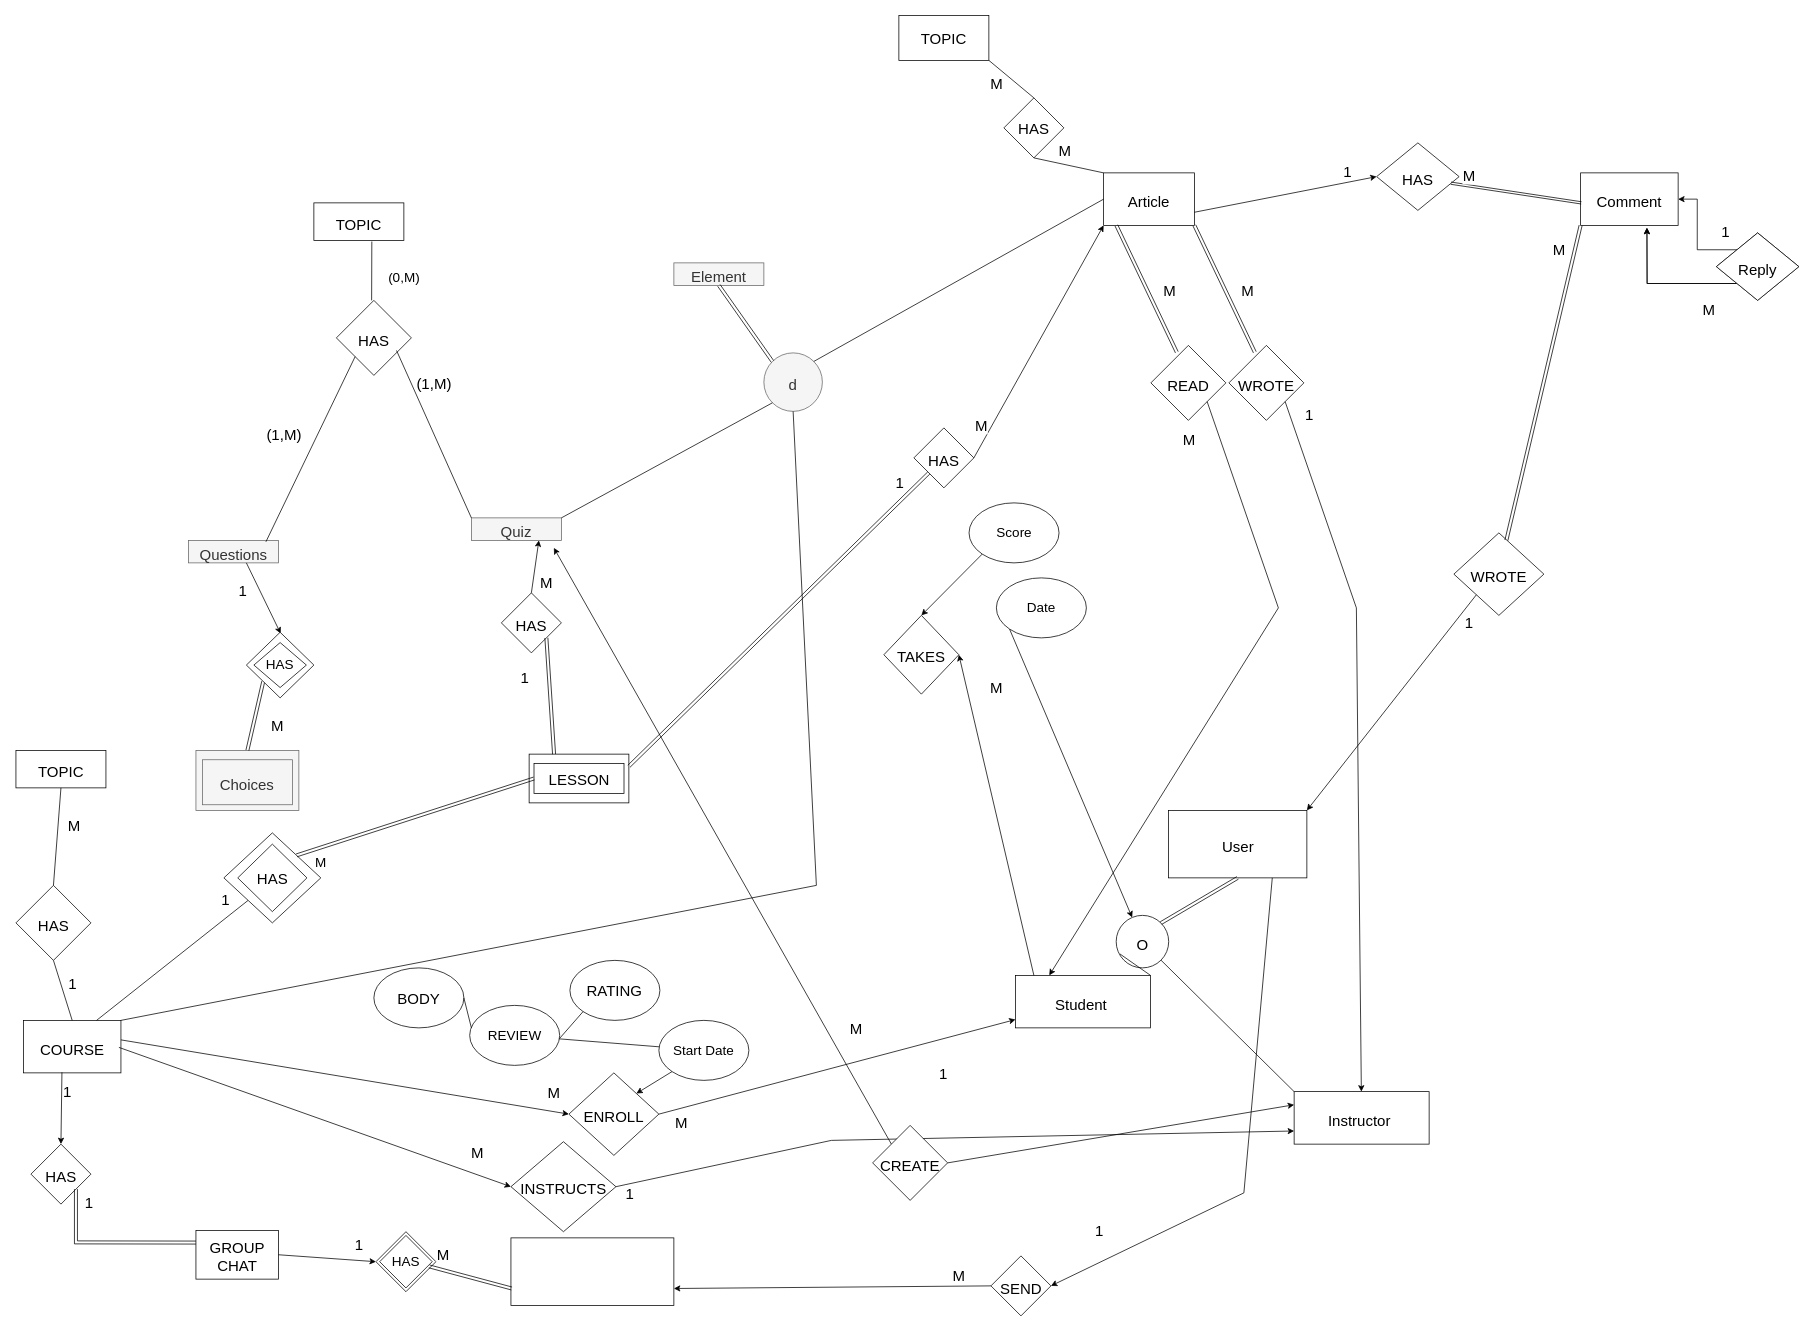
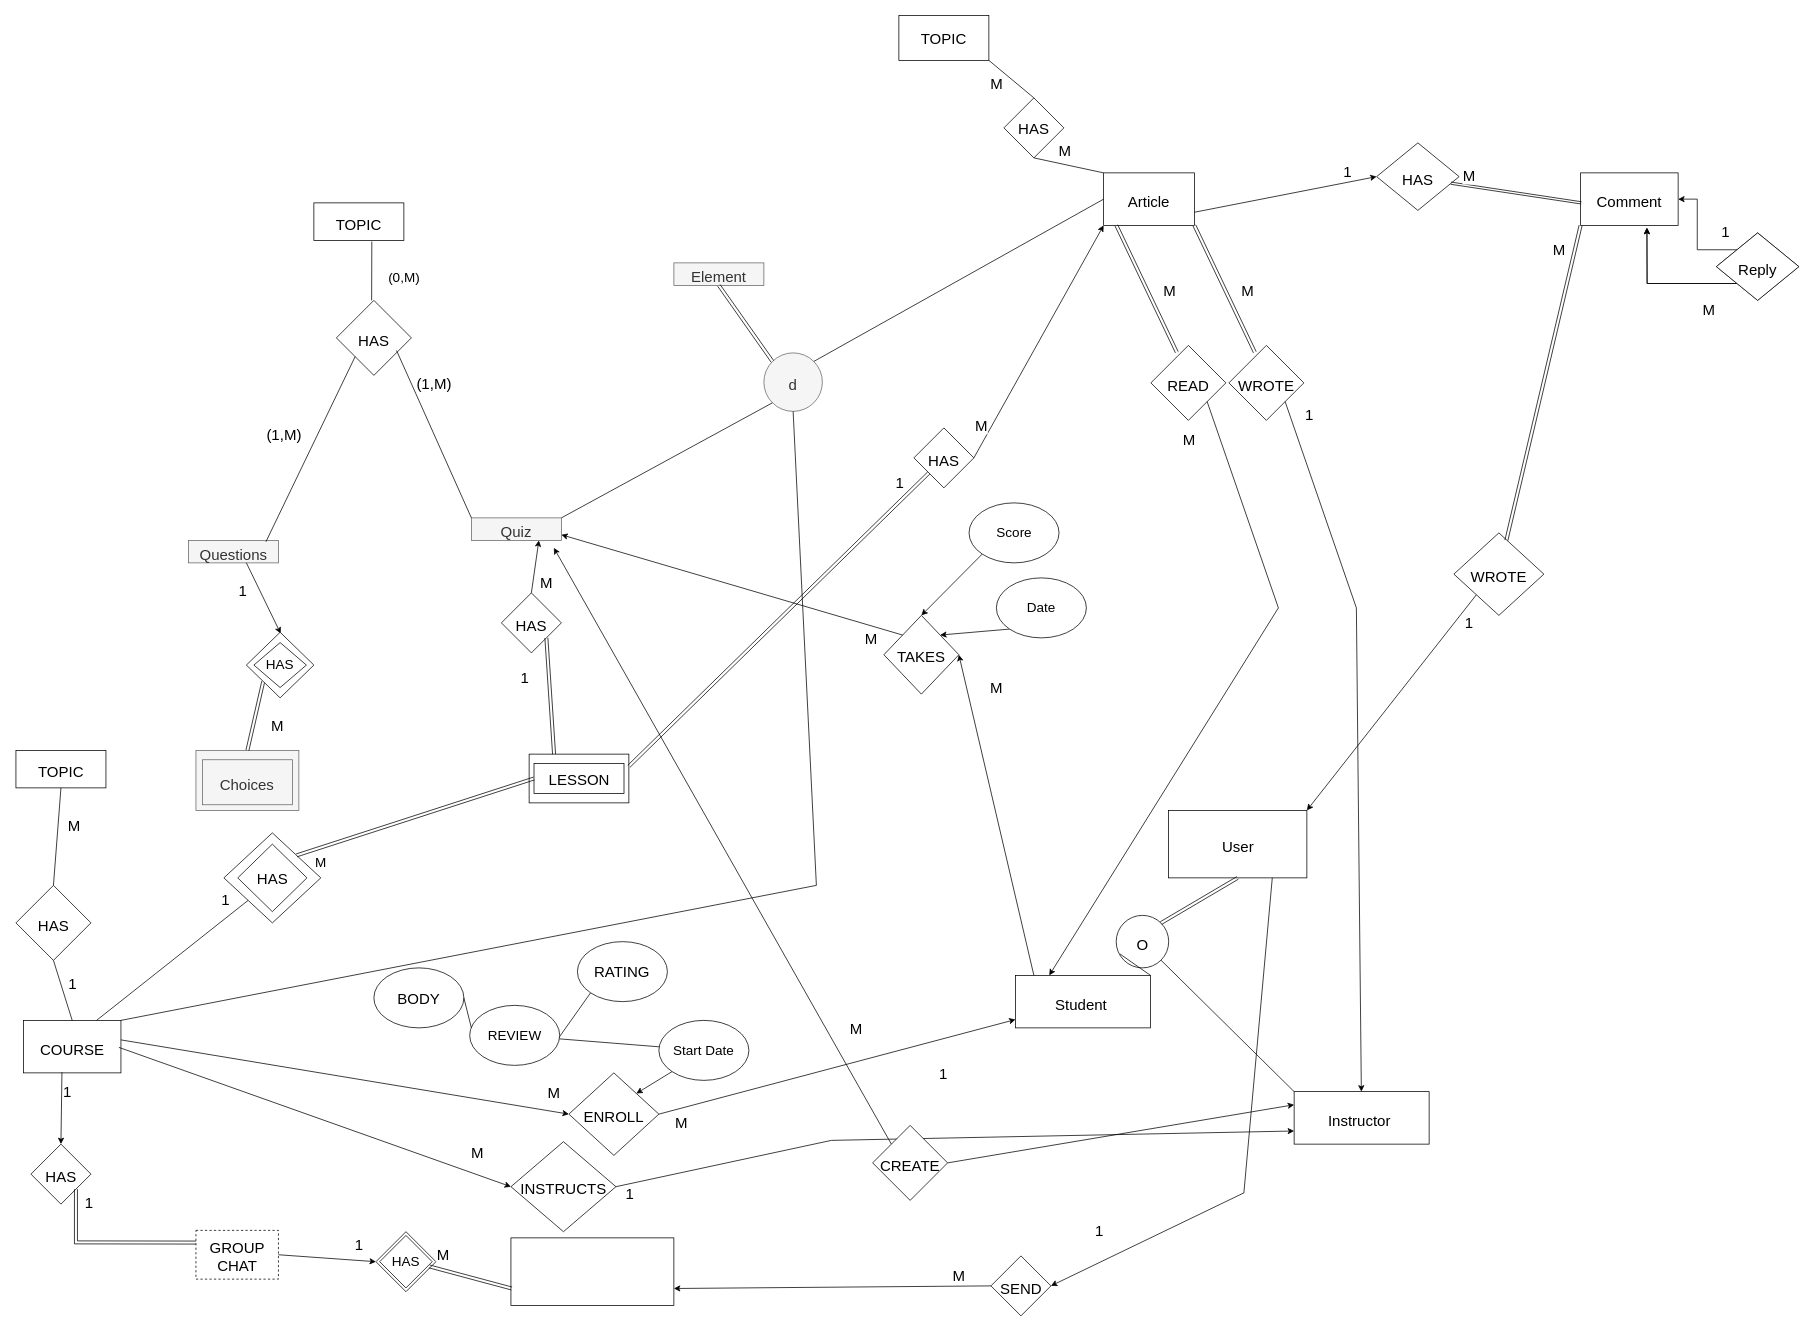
+ <mxCell id="67" value="" style="endArrow=classic;html=1;rounded=0;fontSize=20;exitX=0;exitY=0;exitDx=0;exitDy=0;spacingTop=5;entryX=1;entryY=0.75;entryDx=0;entryDy=0;" parent="1" source="66" target="57" edge="1"><mxGeometry relative="1" as="geometry"><mxPoint x="490.75" y="800" as="sourcePoint" /><mxPoint x="353.75" y="707" as="targetPoint" /><Array as="points" /></mxGeometry></mxCell>
+ <mxCell id="68" value="M" style="edgeLabel;resizable=0;html=1;align=left;verticalAlign=bottom;fontSize=20;spacingTop=5;" parent="67" connectable="0" vertex="1"><mxGeometry x="-1" relative="1" as="geometry"><mxPoint x="-52" y="19" as="offset" /></mxGeometry></mxCell>
- <mxCell id="86" style="edgeStyle=none;html=1;exitX=0;exitY=1;exitDx=0;exitDy=0;" parent="1" source="87" target="19" edge="1"><mxGeometry relative="1" as="geometry"><mxPoint x="1326.998" y="856.25" as="targetPoint" /></mxGeometry></mxCell>
+ <mxCell id="86" style="edgeStyle=none;html=1;exitX=0;exitY=1;exitDx=0;exitDy=0;entryX=1;entryY=0;entryDx=0;entryDy=0;" parent="1" source="87" target="66" edge="1"><mxGeometry relative="1" as="geometry"><mxPoint x="1326.998" y="856.25" as="targetPoint" /></mxGeometry></mxCell>
- <mxCell id="116" value="RATING" style="ellipse;whiteSpace=wrap;html=1;fontSize=20;fontColor=#000000;" parent="1" vertex="1"><mxGeometry x="759.38" y="1280" width="120" height="80" as="geometry" /></mxCell>
+ <mxCell id="116" value="RATING" style="ellipse;whiteSpace=wrap;html=1;fontSize=20;fontColor=#000000;" parent="1" vertex="1"><mxGeometry x="769.38" y="1255" width="120" height="80" as="geometry" /></mxCell>
- <mxCell id="32" value="&lt;span style=&quot;font-size: 20px;&quot;&gt;GROUP CHAT&lt;/span&gt;" style="rounded=0;whiteSpace=wrap;html=1;fontSize=20;spacingTop=5;" parent="1" vertex="1"><mxGeometry x="260.75" y="1640" width="110" height="65" as="geometry" /></mxCell>
+ <mxCell id="32" value="&lt;span style=&quot;font-size: 20px;&quot;&gt;GROUP CHAT&lt;/span&gt;" style="rounded=0;whiteSpace=wrap;html=1;fontSize=20;spacingTop=5;dashed=1;" parent="1" vertex="1"><mxGeometry x="260.75" y="1640" width="110" height="65" as="geometry" /></mxCell>
